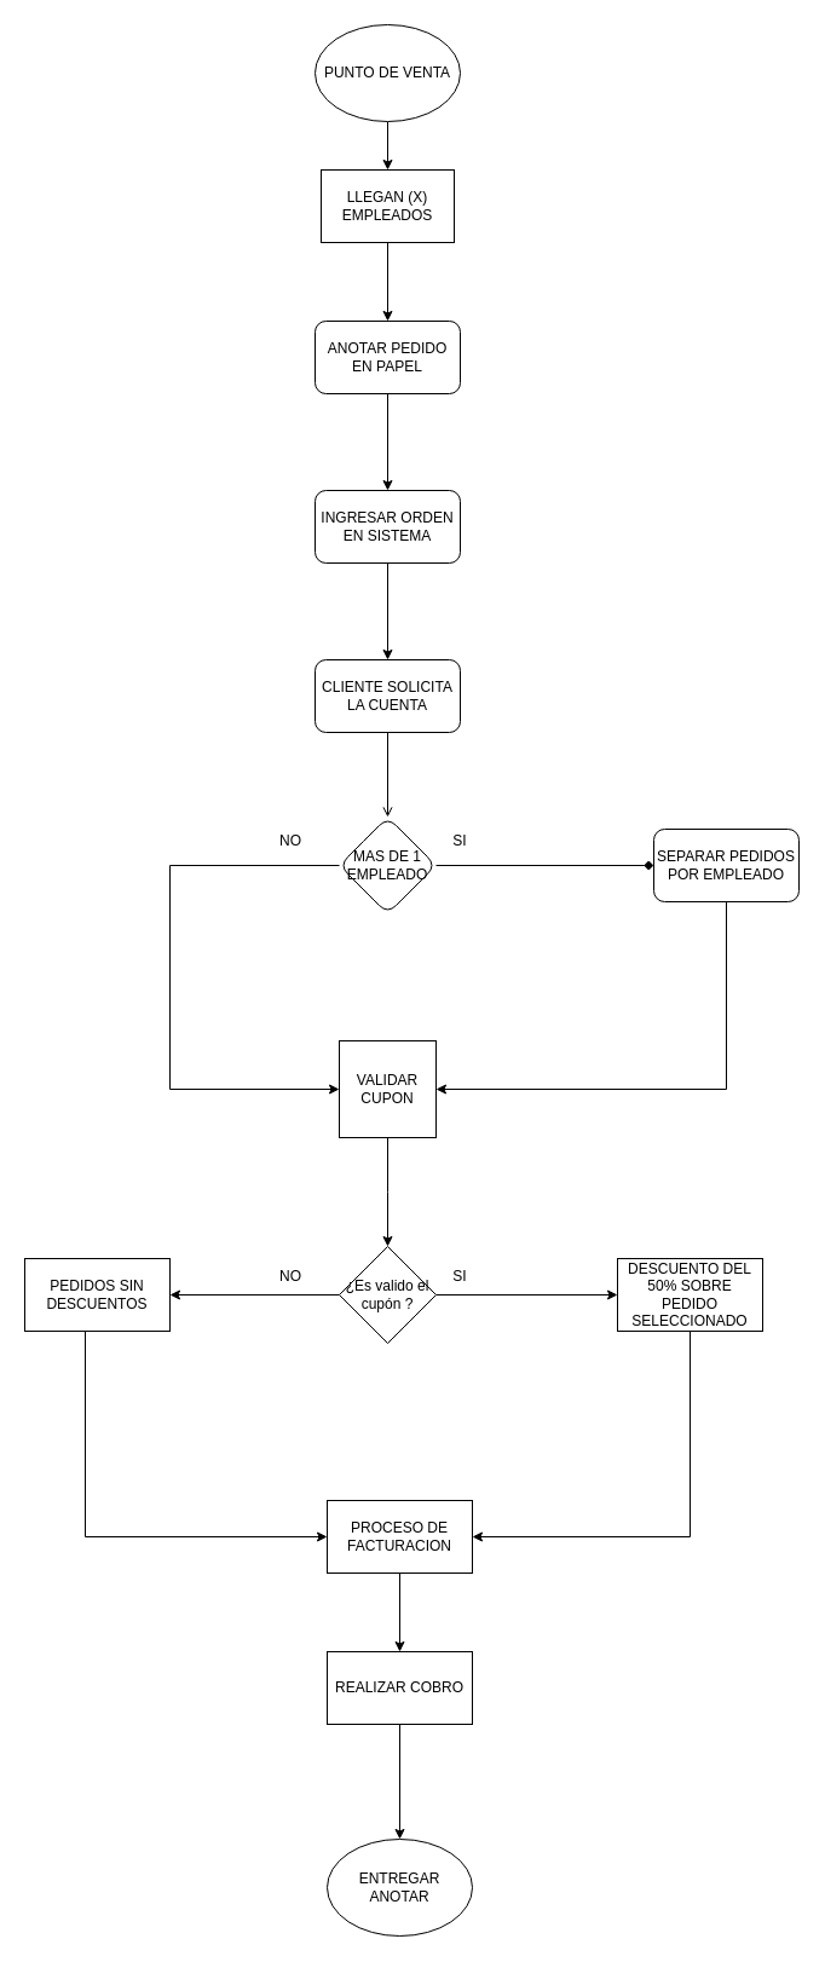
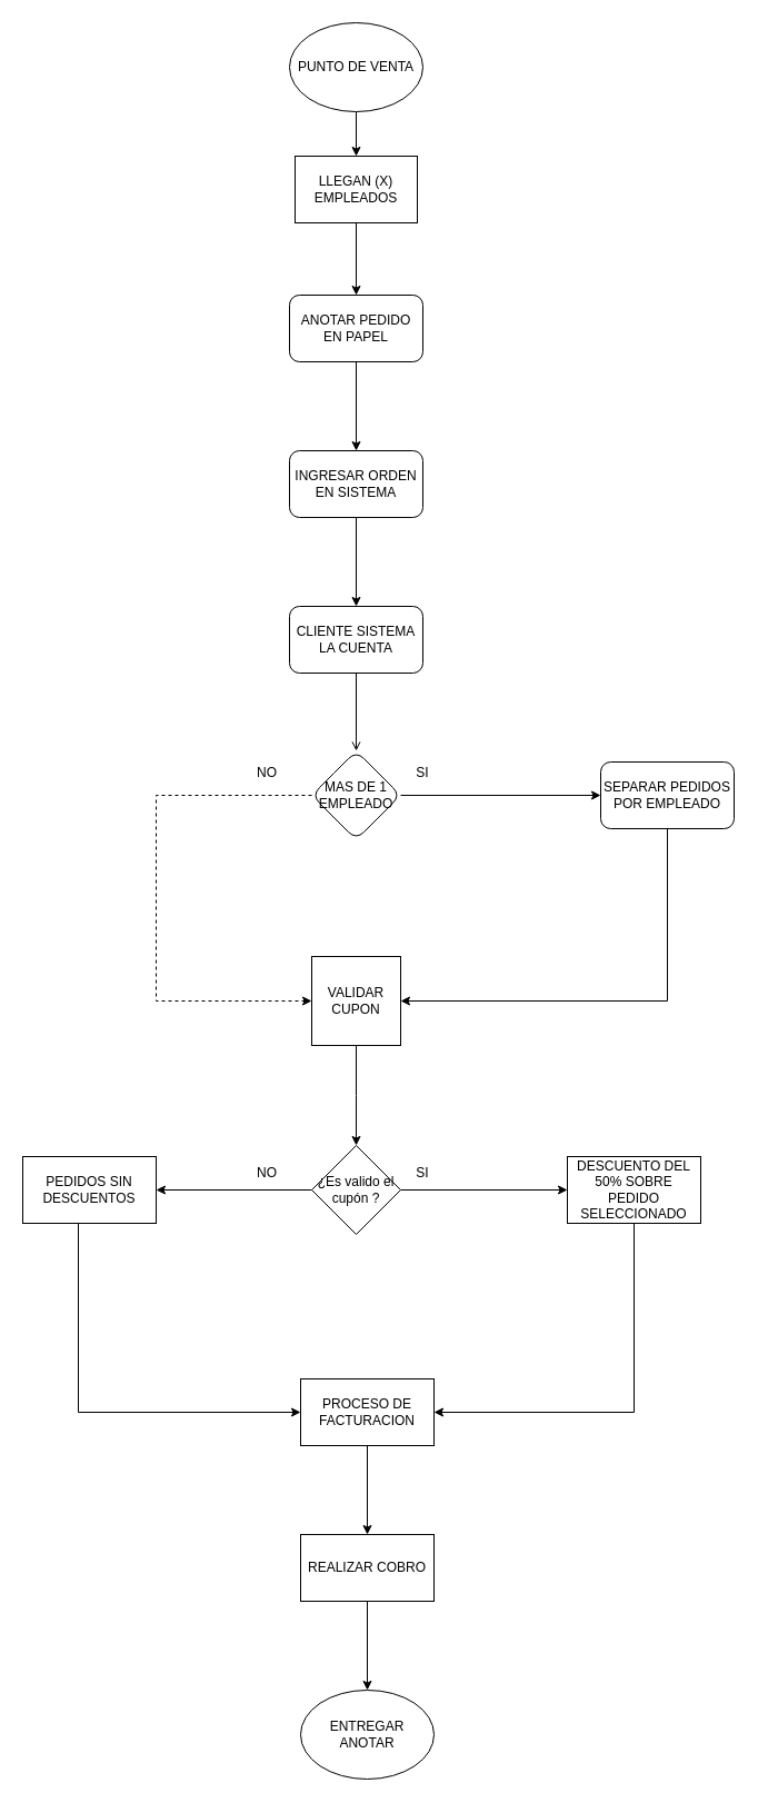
- <mxCell id="11" value="CLIENTE SOLICITA LA CUENTA" style="rounded=1;whiteSpace=wrap;html=1;" vertex="1" parent="1"><mxGeometry x="260" y="545" width="120" height="60" as="geometry" /></mxCell>
+ <mxCell id="11" value="CLIENTE SISTEMA LA CUENTA" style="rounded=1;whiteSpace=wrap;html=1;" vertex="1" parent="1"><mxGeometry x="260" y="545" width="120" height="60" as="geometry" /></mxCell>
- <mxCell id="12" value="" style="edgeStyle=orthogonalEdgeStyle;rounded=0;orthogonalLoop=1;jettySize=auto;html=1;endArrow=diamond;" edge="1" parent="1" source="14" target="16"><mxGeometry relative="1" as="geometry" /></mxCell>
+ <mxCell id="12" value="" style="edgeStyle=orthogonalEdgeStyle;rounded=0;orthogonalLoop=1;jettySize=auto;html=1;" edge="1" parent="1" source="14" target="16"><mxGeometry relative="1" as="geometry" /></mxCell>
- <mxCell id="13" style="edgeStyle=orthogonalEdgeStyle;rounded=0;orthogonalLoop=1;jettySize=auto;html=1;entryX=0;entryY=0.5;entryDx=0;entryDy=0;" edge="1" parent="1" source="14" target="18"><mxGeometry relative="1" as="geometry"><Array as="points"><mxPoint x="140" y="715" /><mxPoint x="140" y="900" /></Array></mxGeometry></mxCell>
+ <mxCell id="13" style="edgeStyle=orthogonalEdgeStyle;rounded=0;orthogonalLoop=1;jettySize=auto;html=1;entryX=0;entryY=0.5;entryDx=0;entryDy=0;dashed=1;" edge="1" parent="1" source="14" target="18"><mxGeometry relative="1" as="geometry"><Array as="points"><mxPoint x="140" y="715" /><mxPoint x="140" y="900" /></Array></mxGeometry></mxCell>
- <mxCell id="33" value="REALIZAR COBRO" style="whiteSpace=wrap;html=1;rounded=0;" vertex="1" parent="1"><mxGeometry x="270" y="1365" width="120" height="60" as="geometry" /></mxCell>
+ <mxCell id="33" value="REALIZAR COBRO" style="whiteSpace=wrap;html=1;rounded=0;" vertex="1" parent="1"><mxGeometry x="270" y="1380" width="120" height="60" as="geometry" /></mxCell>
